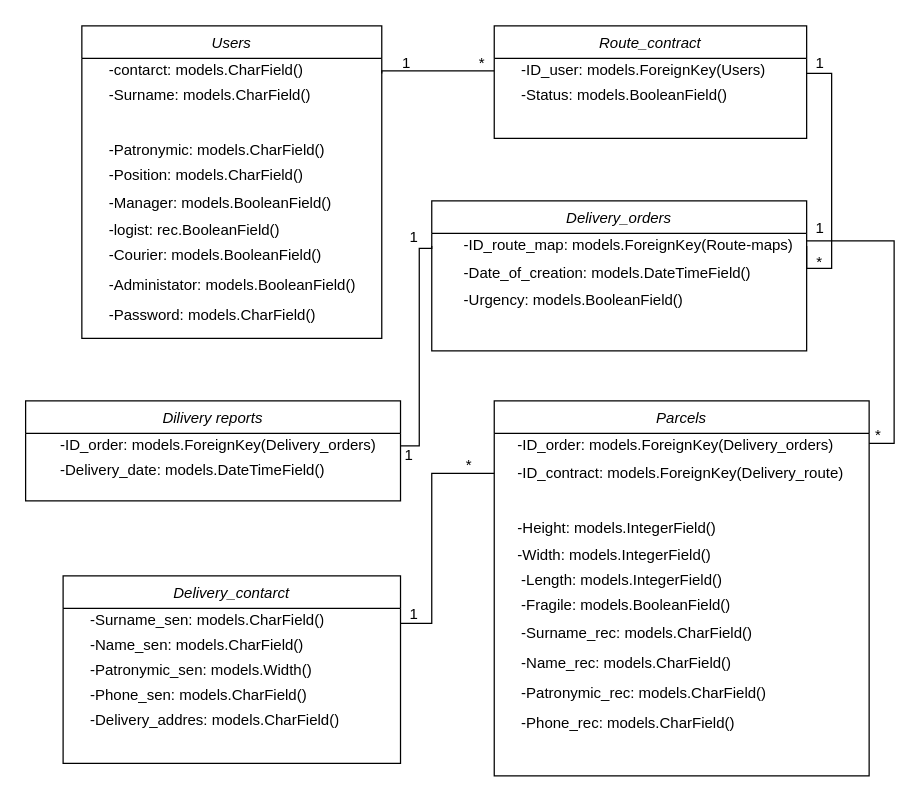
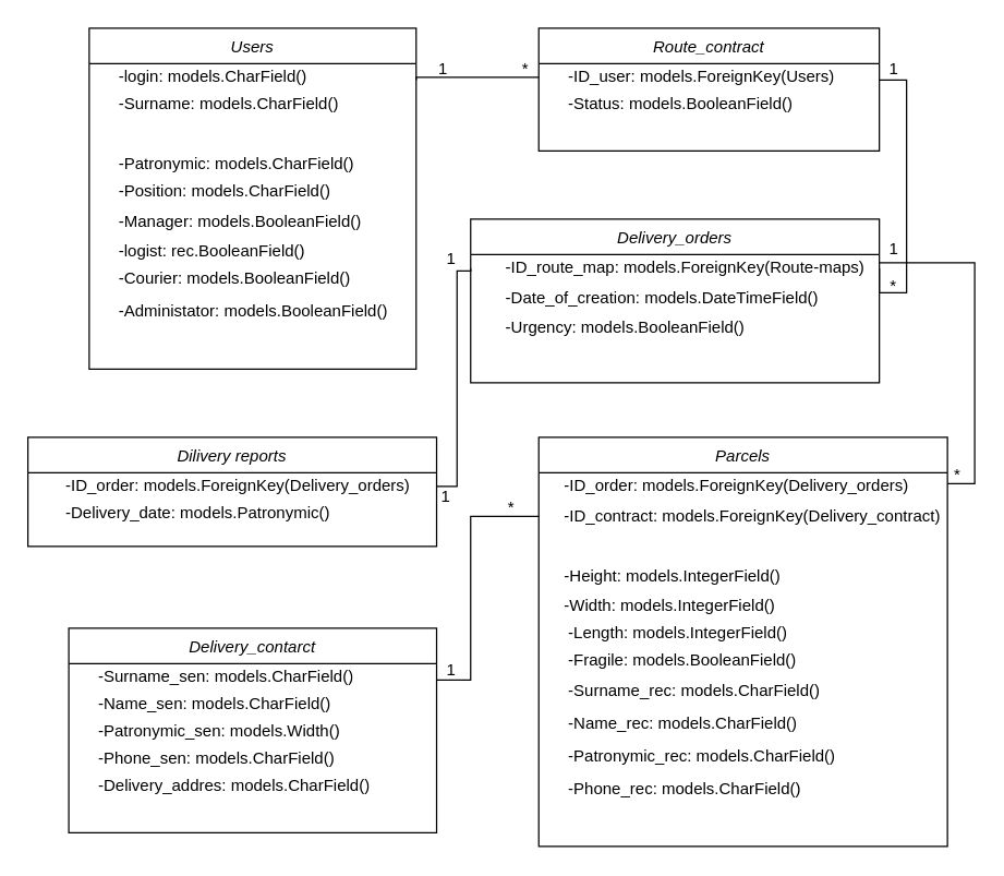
- <mxCell id="20" value="-contarct: models.CharField()" style="shape=partialRectangle;html=1;whiteSpace=wrap;connectable=0;overflow=hidden;fillColor=none;top=0;left=0;bottom=0;right=0;align=left;" parent="18" vertex="1"><mxGeometry x="20" width="220" height="20" as="geometry" /></mxCell>
+ <mxCell id="20" value="-login: models.CharField()" style="shape=partialRectangle;html=1;whiteSpace=wrap;connectable=0;overflow=hidden;fillColor=none;top=0;left=0;bottom=0;right=0;align=left;" parent="18" vertex="1"><mxGeometry x="20" width="220" height="20" as="geometry" /></mxCell>
- <mxCell id="49" value="-Password: models.CharField()" style="shape=partialRectangle;html=1;whiteSpace=wrap;connectable=0;overflow=hidden;fillColor=none;top=0;left=0;bottom=0;right=0;align=left;" parent="47" vertex="1"><mxGeometry x="20" width="220" height="18" as="geometry" /></mxCell>
- <mxCell id="128" value="-Delivery_date: models.DateTimeField()" style="shape=partialRectangle;html=1;whiteSpace=wrap;connectable=0;overflow=hidden;fillColor=none;top=0;left=0;bottom=0;right=0;align=left;" parent="126" vertex="1"><mxGeometry x="26" width="274" height="20" as="geometry" /></mxCell>
+ <mxCell id="128" value="-Delivery_date: models.Patronymic()" style="shape=partialRectangle;html=1;whiteSpace=wrap;connectable=0;overflow=hidden;fillColor=none;top=0;left=0;bottom=0;right=0;align=left;" parent="126" vertex="1"><mxGeometry x="26" width="274" height="20" as="geometry" /></mxCell>
- <mxCell id="60" value="-ID_contract: models.ForeignKey(Delivery_route)" style="shape=partialRectangle;html=1;whiteSpace=wrap;connectable=0;overflow=hidden;fillColor=none;top=0;left=0;bottom=0;right=0;align=left;" parent="58" vertex="1"><mxGeometry x="17" width="283" height="24" as="geometry" /></mxCell>
+ <mxCell id="60" value="-ID_contract: models.ForeignKey(Delivery_contract)" style="shape=partialRectangle;html=1;whiteSpace=wrap;connectable=0;overflow=hidden;fillColor=none;top=0;left=0;bottom=0;right=0;align=left;" parent="58" vertex="1"><mxGeometry x="17" width="283" height="24" as="geometry" /></mxCell>
